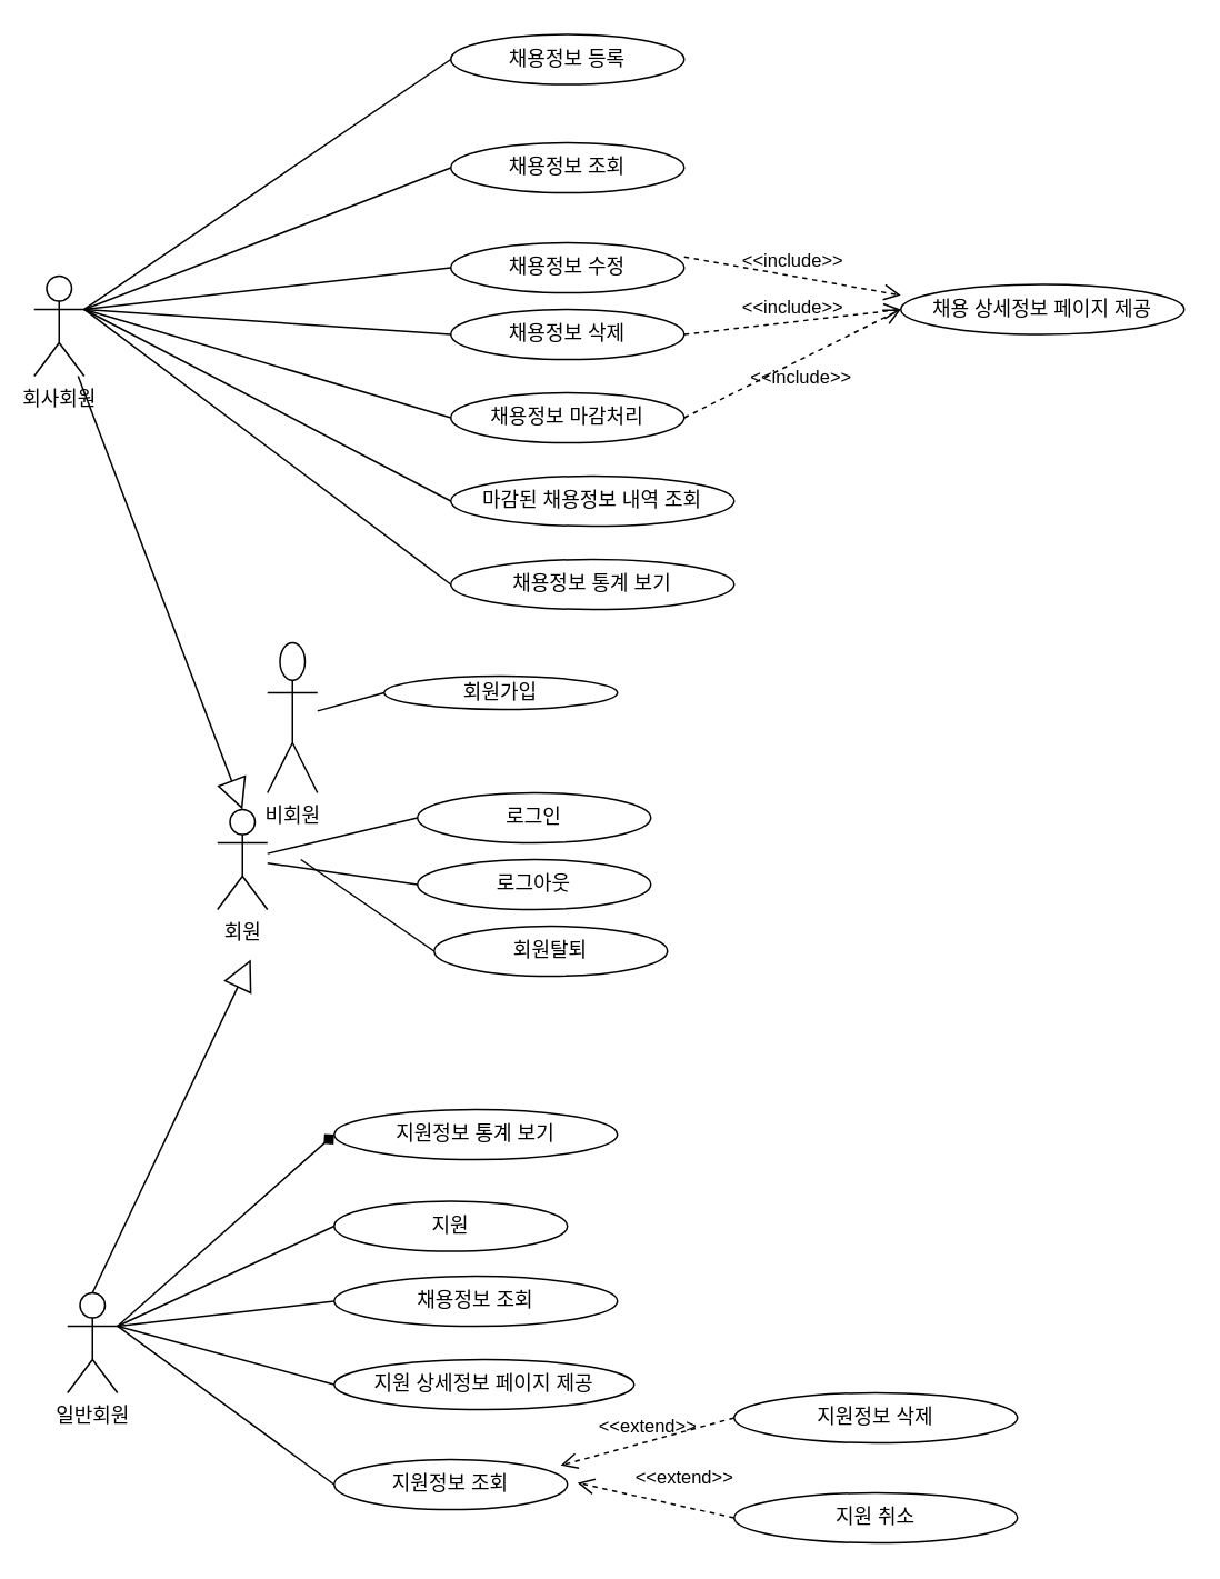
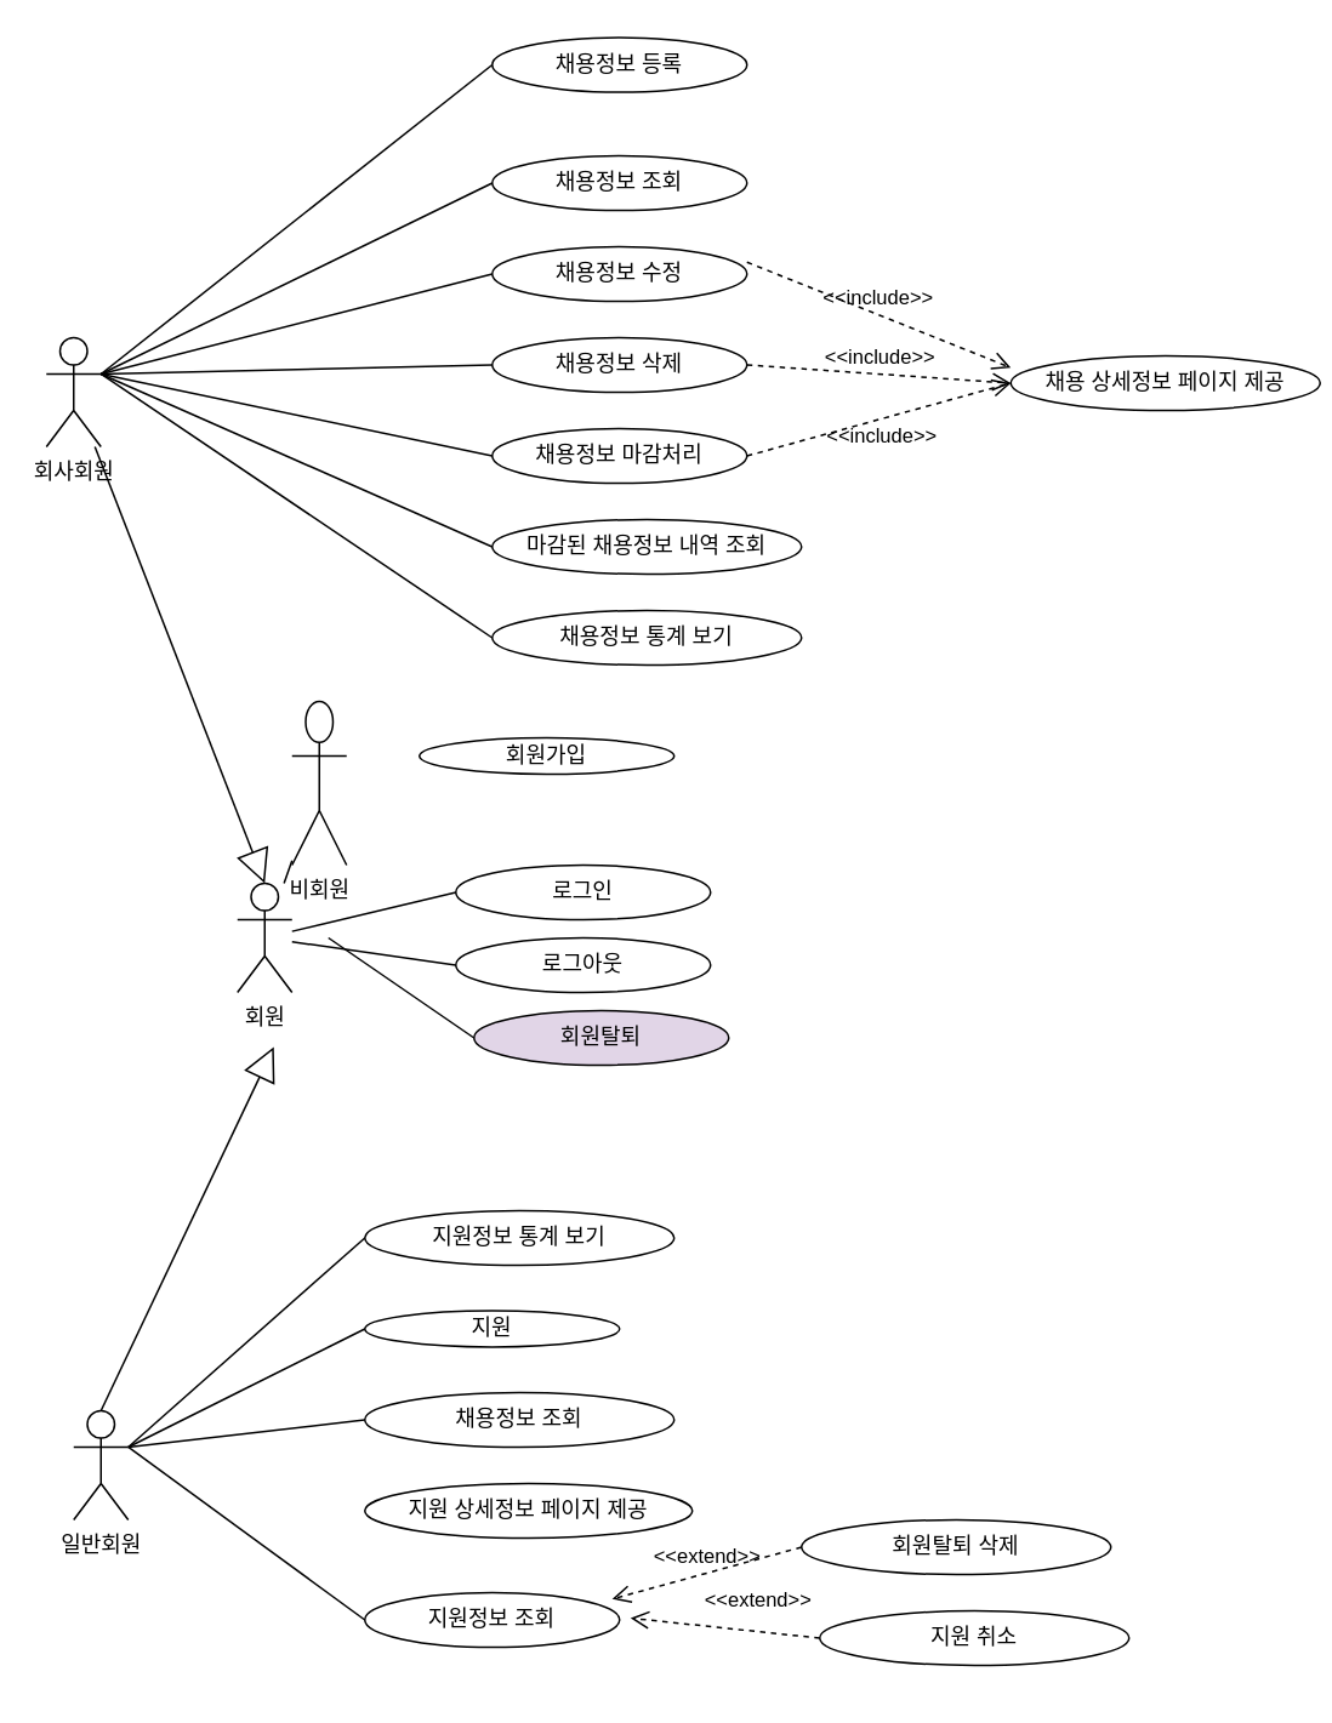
- <mxCell id="5" value="채용정보 수정" style="ellipse;whiteSpace=wrap;html=1;" vertex="1" parent="1"><mxGeometry x="270" y="145" width="140" height="30" as="geometry" /></mxCell>
+ <mxCell id="5" value="채용정보 수정" style="ellipse;whiteSpace=wrap;html=1;" vertex="1" parent="1"><mxGeometry x="270" y="135" width="140" height="30" as="geometry" /></mxCell>
- <mxCell id="8" value="채용 상세정보 페이지 제공" style="ellipse;whiteSpace=wrap;html=1;" vertex="1" parent="1"><mxGeometry x="540" y="170" width="170" height="30" as="geometry" /></mxCell>
+ <mxCell id="8" value="채용 상세정보 페이지 제공" style="ellipse;whiteSpace=wrap;html=1;" vertex="1" parent="1"><mxGeometry x="555" y="195" width="170" height="30" as="geometry" /></mxCell>
- <mxCell id="2" value="회사회원" style="shape=umlActor;verticalLabelPosition=bottom;verticalAlign=top;html=1;" vertex="1" parent="1"><mxGeometry x="20" y="165" width="30" height="60" as="geometry" /></mxCell>
+ <mxCell id="2" value="회사회원" style="shape=umlActor;verticalLabelPosition=bottom;verticalAlign=top;html=1;" vertex="1" parent="1"><mxGeometry x="25" y="185" width="30" height="60" as="geometry" /></mxCell>
- <mxCell id="23" value="" style="endArrow=none;html=1;rounded=0;entryX=0;entryY=0.5;entryDx=0;entryDy=0;" edge="1" parent="1" source="22" target="24"><mxGeometry width="50" height="50" relative="1" as="geometry"><mxPoint x="170" y="205" as="sourcePoint" /><mxPoint x="320" y="380" as="targetPoint" /></mxGeometry></mxCell>
+ <mxCell id="23" value="" style="endArrow=none;html=1;rounded=0;" edge="1" parent="1" source="22" target="25"><mxGeometry width="50" height="50" relative="1" as="geometry"><mxPoint x="170" y="205" as="sourcePoint" /><mxPoint x="320" y="380" as="targetPoint" /></mxGeometry></mxCell>
- <mxCell id="28" value="회원탈퇴" style="ellipse;whiteSpace=wrap;html=1;" vertex="1" parent="1"><mxGeometry x="260" y="555" width="140" height="30" as="geometry" /></mxCell>
+ <mxCell id="28" value="회원탈퇴" style="ellipse;whiteSpace=wrap;html=1;fillColor=#e1d5e7;" vertex="1" parent="1"><mxGeometry x="260" y="555" width="140" height="30" as="geometry" /></mxCell>
- <mxCell id="38" value="" style="endArrow=diamond;html=1;rounded=0;entryX=0;entryY=0.5;entryDx=0;entryDy=0;exitX=1;exitY=0.333;exitDx=0;exitDy=0;exitPerimeter=0;" edge="1" parent="1" source="32" target="33"><mxGeometry width="50" height="50" relative="1" as="geometry"><mxPoint x="100" y="695" as="sourcePoint" /><mxPoint x="170" y="707" as="targetPoint" /></mxGeometry></mxCell>
+ <mxCell id="38" value="" style="endArrow=none;html=1;rounded=0;entryX=0;entryY=0.5;entryDx=0;entryDy=0;exitX=1;exitY=0.333;exitDx=0;exitDy=0;exitPerimeter=0;" edge="1" parent="1" source="32" target="33"><mxGeometry width="50" height="50" relative="1" as="geometry"><mxPoint x="100" y="695" as="sourcePoint" /><mxPoint x="170" y="707" as="targetPoint" /></mxGeometry></mxCell>
- <mxCell id="34" value="지원" style="ellipse;whiteSpace=wrap;html=1;" vertex="1" parent="1"><mxGeometry x="200" y="720" width="140" height="30" as="geometry" /></mxCell>
+ <mxCell id="34" value="지원" style="ellipse;whiteSpace=wrap;html=1;" vertex="1" parent="1"><mxGeometry x="200" y="720" width="140" height="20" as="geometry" /></mxCell>
- <mxCell id="41" value="" style="endArrow=none;html=1;rounded=0;entryX=0;entryY=0.5;entryDx=0;entryDy=0;exitX=1;exitY=0.333;exitDx=0;exitDy=0;exitPerimeter=0;" edge="1" parent="1" source="32" target="36"><mxGeometry width="50" height="50" relative="1" as="geometry"><mxPoint x="130" y="795" as="sourcePoint" /><mxPoint x="210" y="790" as="targetPoint" /></mxGeometry></mxCell>
- <mxCell id="43" value="지원정보 삭제" style="ellipse;whiteSpace=wrap;html=1;" vertex="1" parent="1"><mxGeometry x="440" y="835" width="170" height="30" as="geometry" /></mxCell>
+ <mxCell id="43" value="회원탈퇴 삭제" style="ellipse;whiteSpace=wrap;html=1;" vertex="1" parent="1"><mxGeometry x="440" y="835" width="170" height="30" as="geometry" /></mxCell>
- <mxCell id="46" value="지원 취소" style="ellipse;whiteSpace=wrap;html=1;" vertex="1" parent="1"><mxGeometry x="440" y="895" width="170" height="30" as="geometry" /></mxCell>
+ <mxCell id="46" value="지원 취소" style="ellipse;whiteSpace=wrap;html=1;" vertex="1" parent="1"><mxGeometry x="450" y="885" width="170" height="30" as="geometry" /></mxCell>
